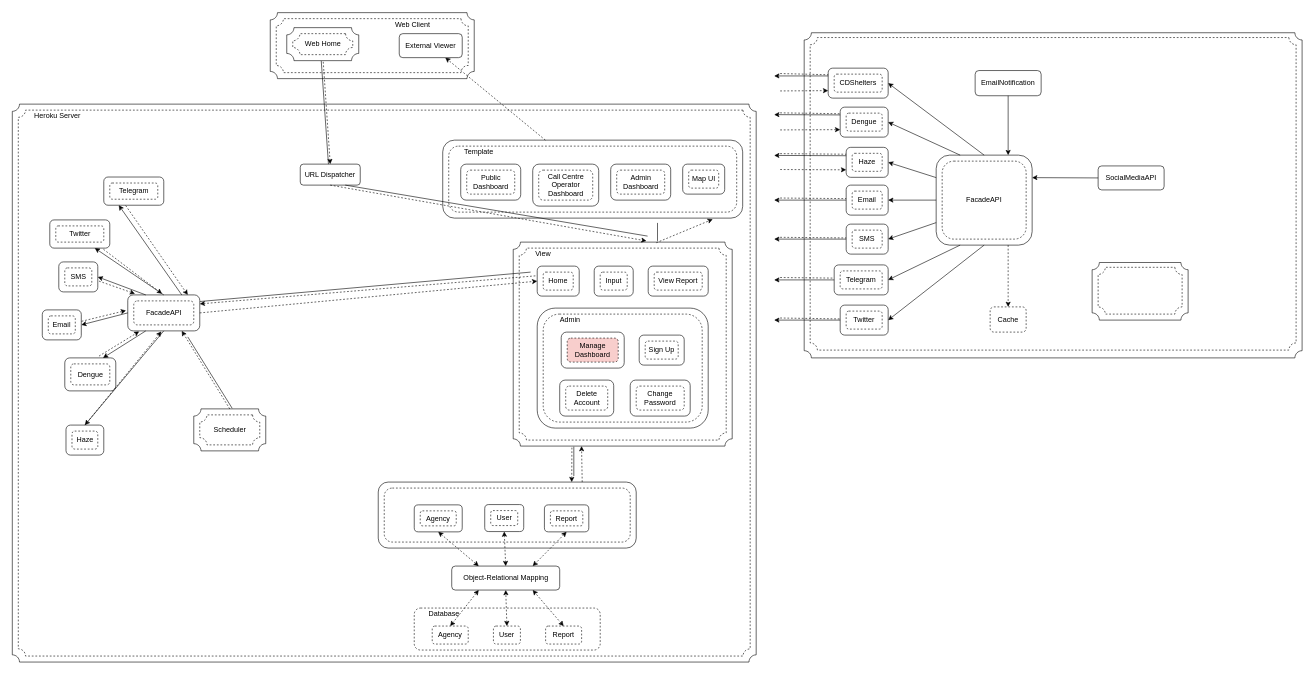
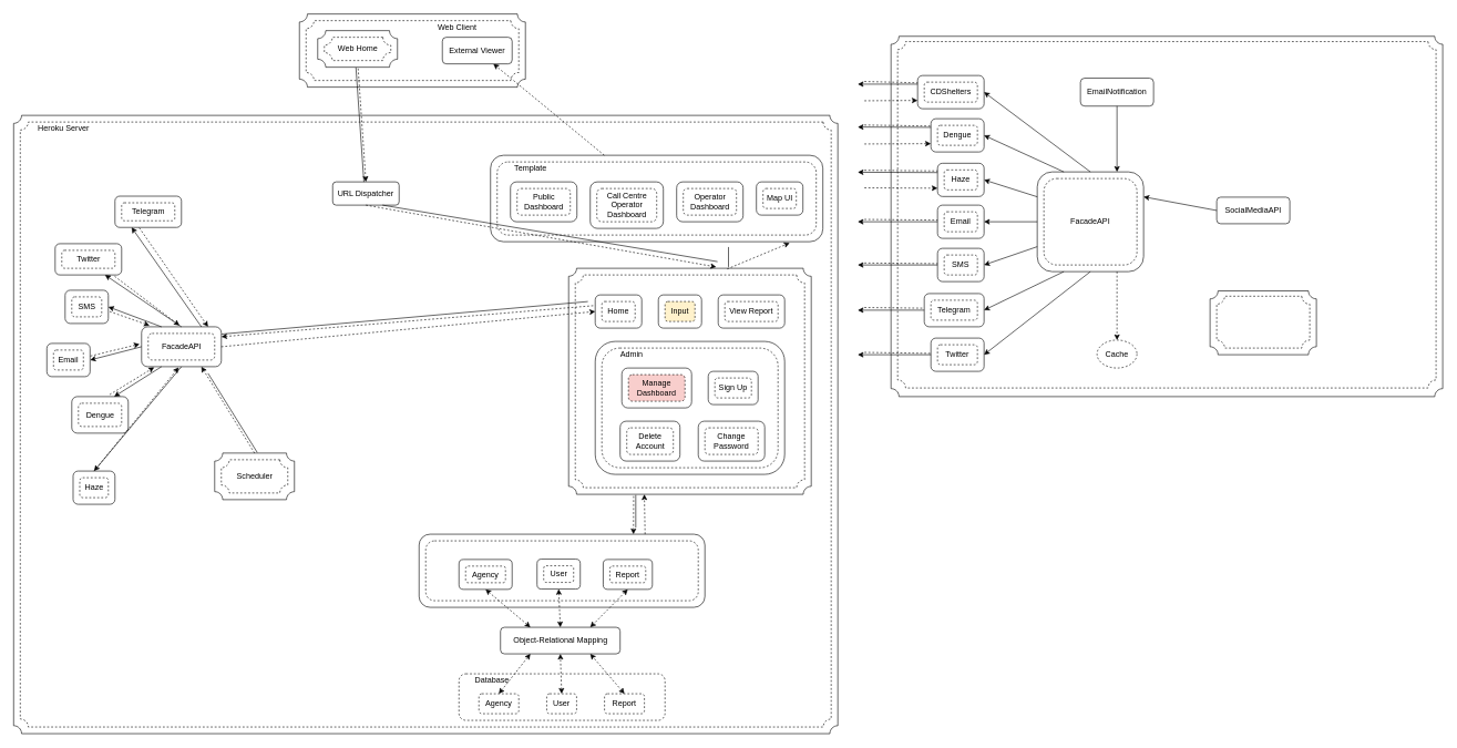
- <mxCell id="152" value="SocialMediaAPI" style="rounded=1;whiteSpace=wrap;html=1;" vertex="1" parent="1"><mxGeometry x="1830" y="276" width="110" height="40" as="geometry" /></mxCell>
+ <mxCell id="152" value="SocialMediaAPI" style="rounded=1;whiteSpace=wrap;html=1;" vertex="1" parent="1"><mxGeometry x="1830" y="296" width="110" height="40" as="geometry" /></mxCell>
- <mxCell id="16" value="Admin Dashboard" style="rounded=1;whiteSpace=wrap;html=1;dashed=1;" parent="1" vertex="1"><mxGeometry x="1027.5" y="283" width="80" height="40" as="geometry" /></mxCell>
+ <mxCell id="16" value="Operator Dashboard" style="rounded=1;whiteSpace=wrap;html=1;dashed=1;" parent="1" vertex="1"><mxGeometry x="1027.5" y="283" width="80" height="40" as="geometry" /></mxCell>
- <mxCell id="22" value="View" style="text;html=1;strokeColor=none;fillColor=none;align=center;verticalAlign=middle;whiteSpace=wrap;rounded=0;" parent="1" vertex="1"><mxGeometry x="885" y="413" width="40" height="20" as="geometry" /></mxCell>
- <mxCell id="26" value="Input" style="rounded=1;whiteSpace=wrap;html=1;dashed=1;" parent="1" vertex="1"><mxGeometry x="1000" y="453" width="45" height="30" as="geometry" /></mxCell>
+ <mxCell id="26" value="Input" style="rounded=1;whiteSpace=wrap;html=1;dashed=1;fillColor=#fff2cc;" parent="1" vertex="1"><mxGeometry x="1000" y="453" width="45" height="30" as="geometry" /></mxCell>
- <mxCell id="154" value="Cache" style="rounded=1;whiteSpace=wrap;html=1;dashed=1;" vertex="1" parent="1"><mxGeometry x="1650" y="511" width="60" height="42" as="geometry" /></mxCell>
+ <mxCell id="154" value="Cache" style="ellipse;whiteSpace=wrap;html=1;dashed=1;" vertex="1" parent="1"><mxGeometry x="1650" y="511" width="60" height="42" as="geometry" /></mxCell>
